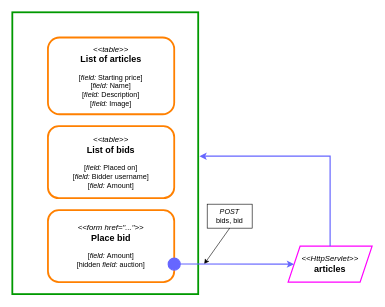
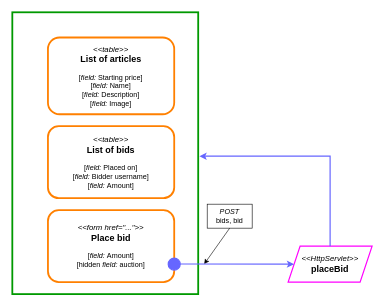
- <mxCell id="2" value="&lt;font style=&quot;&quot;&gt;&lt;i style=&quot;font-size: 13px;&quot;&gt;&amp;lt;&amp;lt;HttpServlet&amp;gt;&amp;gt;&lt;/i&gt;&lt;br&gt;&lt;span style=&quot;font-size: 15px;&quot;&gt;&lt;b&gt;articles&lt;/b&gt;&lt;/span&gt;&lt;br&gt;&lt;/font&gt;" style="shape=parallelogram;perimeter=parallelogramPerimeter;whiteSpace=wrap;html=1;fixedSize=1;strokeColor=#FF00FF;strokeWidth=2;" parent="1" vertex="1"><mxGeometry x="480" y="410" width="140" height="60" as="geometry" /></mxCell>
+ <mxCell id="2" value="&lt;font style=&quot;&quot;&gt;&lt;i style=&quot;font-size: 13px;&quot;&gt;&amp;lt;&amp;lt;HttpServlet&amp;gt;&amp;gt;&lt;/i&gt;&lt;br&gt;&lt;span style=&quot;font-size: 15px;&quot;&gt;&lt;b&gt;placeBid&lt;/b&gt;&lt;/span&gt;&lt;br&gt;&lt;/font&gt;" style="shape=parallelogram;perimeter=parallelogramPerimeter;whiteSpace=wrap;html=1;fixedSize=1;strokeColor=#FF00FF;strokeWidth=2;" parent="1" vertex="1"><mxGeometry x="480" y="410" width="140" height="60" as="geometry" /></mxCell>
